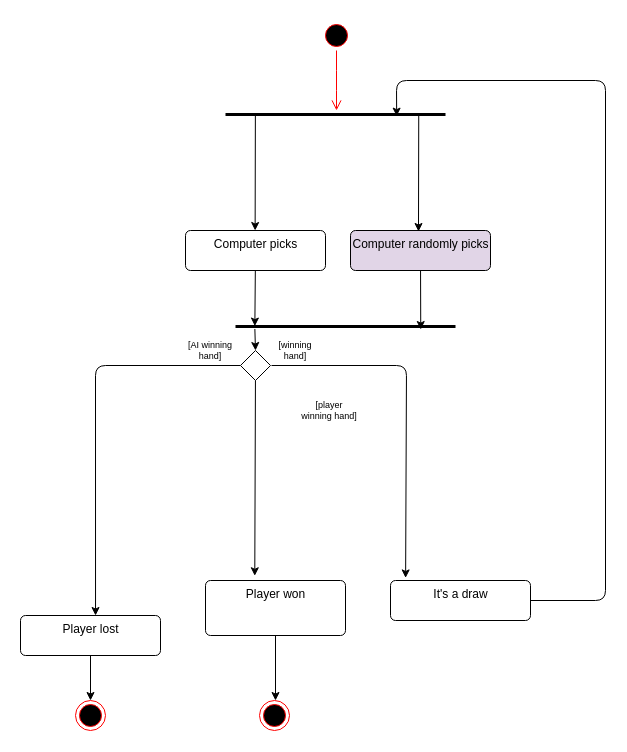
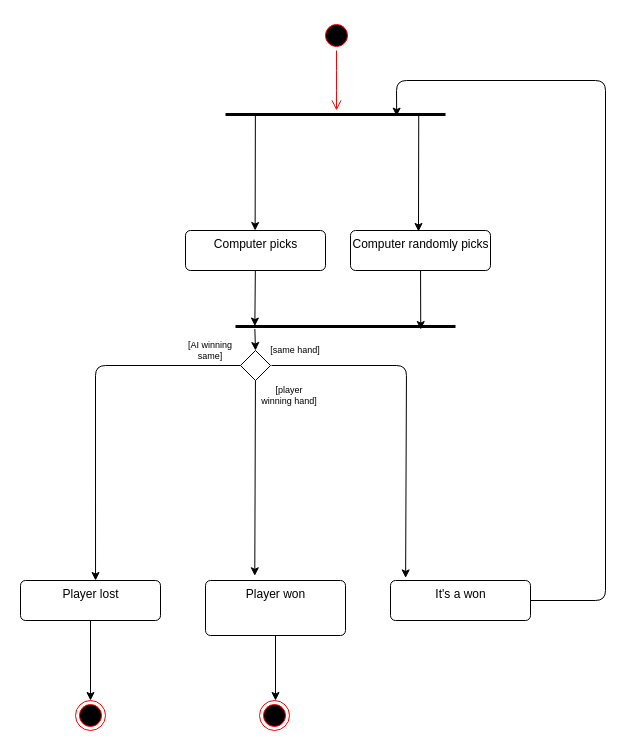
- <mxCell id="8" value="Computer randomly picks" style="html=1;align=center;verticalAlign=top;rounded=1;absoluteArcSize=1;arcSize=10;dashed=0;fillColor=#e1d5e7;" parent="1" vertex="1"><mxGeometry x="350" y="230" width="140" height="40" as="geometry" /></mxCell>
+ <mxCell id="8" value="Computer randomly picks" style="html=1;align=center;verticalAlign=top;rounded=1;absoluteArcSize=1;arcSize=10;dashed=0;" parent="1" vertex="1"><mxGeometry x="350" y="230" width="140" height="40" as="geometry" /></mxCell>
- <mxCell id="13" value="[AI winning hand]" style="text;html=1;strokeColor=none;fillColor=none;align=center;verticalAlign=middle;whiteSpace=wrap;rounded=0;fontSize=9;" parent="1" vertex="1"><mxGeometry x="180" y="335" width="60" height="30" as="geometry" /></mxCell>
+ <mxCell id="13" value="[AI winning same]" style="text;html=1;strokeColor=none;fillColor=none;align=center;verticalAlign=middle;whiteSpace=wrap;rounded=0;fontSize=9;" parent="1" vertex="1"><mxGeometry x="180" y="335" width="60" height="30" as="geometry" /></mxCell>
- <mxCell id="15" value="[winning hand]" style="text;html=1;strokeColor=none;fillColor=none;align=center;verticalAlign=middle;whiteSpace=wrap;rounded=0;fontSize=9;" parent="1" vertex="1"><mxGeometry x="265" y="335" width="60" height="30" as="geometry" /></mxCell>
+ <mxCell id="15" value="[same hand]" style="text;html=1;strokeColor=none;fillColor=none;align=center;verticalAlign=middle;whiteSpace=wrap;rounded=0;fontSize=9;" parent="1" vertex="1"><mxGeometry x="265" y="335" width="60" height="30" as="geometry" /></mxCell>
- <mxCell id="14" value="[player winning hand]" style="text;html=1;strokeColor=none;fillColor=none;align=center;verticalAlign=middle;whiteSpace=wrap;rounded=0;fontSize=9;" parent="1" vertex="1"><mxGeometry x="299" y="395" width="60" height="30" as="geometry" /></mxCell>
+ <mxCell id="14" value="[player winning hand]" style="text;html=1;strokeColor=none;fillColor=none;align=center;verticalAlign=middle;whiteSpace=wrap;rounded=0;fontSize=9;" parent="1" vertex="1"><mxGeometry x="259" y="380" width="60" height="30" as="geometry" /></mxCell>
- <mxCell id="25" value="It's a draw" style="html=1;align=center;verticalAlign=top;rounded=1;absoluteArcSize=1;arcSize=10;dashed=0;" parent="1" vertex="1"><mxGeometry x="390" y="580" width="140" height="40" as="geometry" /></mxCell>
+ <mxCell id="25" value="It's a won" style="html=1;align=center;verticalAlign=top;rounded=1;absoluteArcSize=1;arcSize=10;dashed=0;" parent="1" vertex="1"><mxGeometry x="390" y="580" width="140" height="40" as="geometry" /></mxCell>
- <mxCell id="21" value="Player lost" style="html=1;align=center;verticalAlign=top;rounded=1;absoluteArcSize=1;arcSize=10;dashed=0;" parent="1" vertex="1"><mxGeometry x="20" y="615" width="140" height="40" as="geometry" /></mxCell>
+ <mxCell id="21" value="Player lost" style="html=1;align=center;verticalAlign=top;rounded=1;absoluteArcSize=1;arcSize=10;dashed=0;" parent="1" vertex="1"><mxGeometry x="20" y="580" width="140" height="40" as="geometry" /></mxCell>
